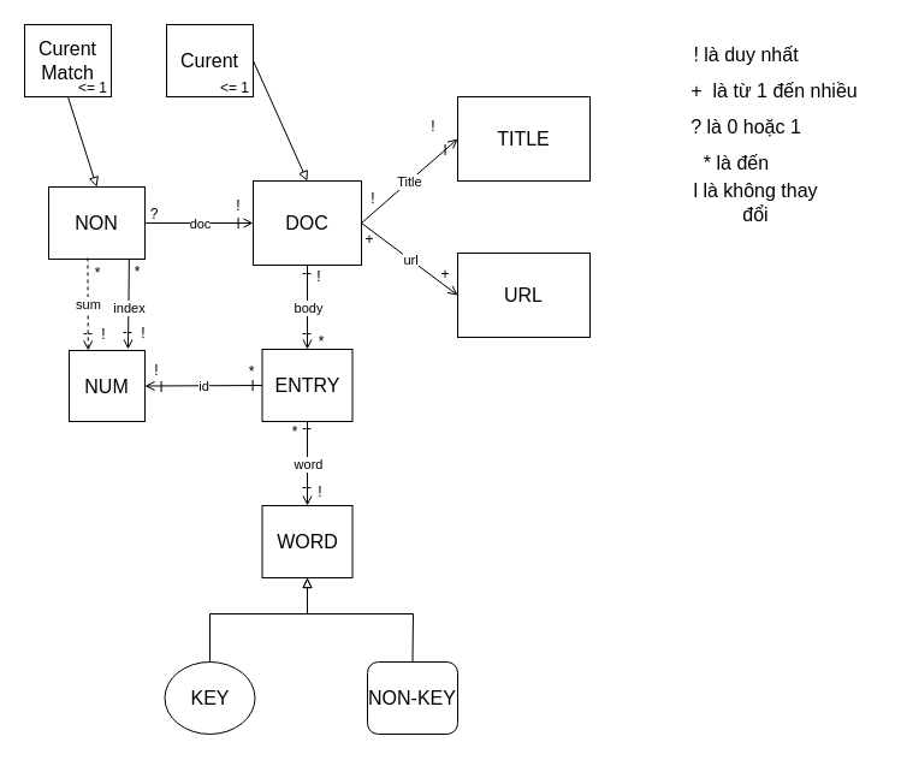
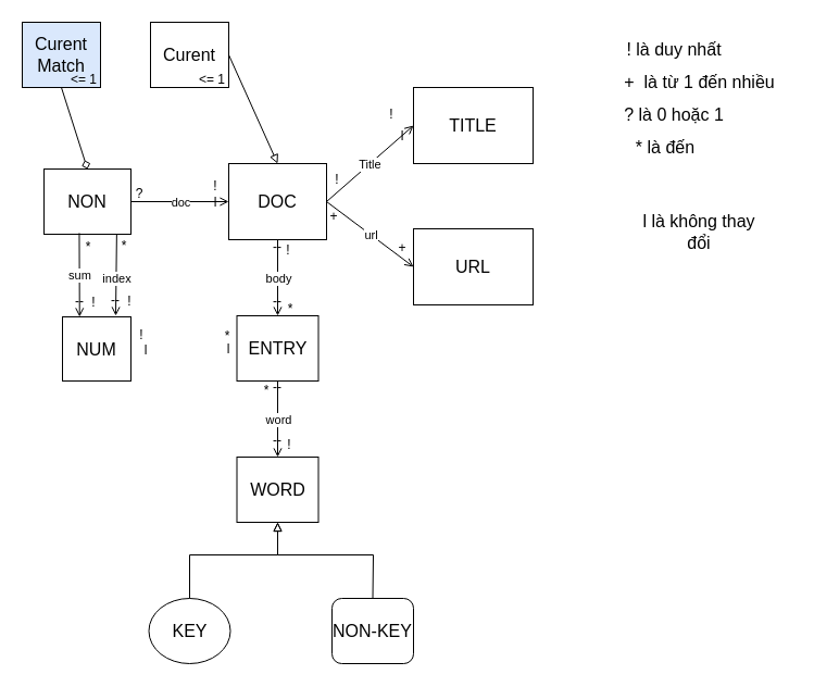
- <mxCell id="26" value="Curent Match" style="rounded=0;whiteSpace=wrap;html=1;fontSize=16;" vertex="1" parent="1"><mxGeometry x="20" y="20" width="72" height="60" as="geometry" /></mxCell>
+ <mxCell id="26" value="Curent Match" style="rounded=0;whiteSpace=wrap;html=1;fontSize=16;fillColor=#dae8fc;" vertex="1" parent="1"><mxGeometry x="20" y="20" width="72" height="60" as="geometry" /></mxCell>
- <mxCell id="27" value="" style="endArrow=block;html=1;rounded=0;exitX=0.5;exitY=1;exitDx=0;exitDy=0;entryX=0.5;entryY=0;entryDx=0;entryDy=0;endFill=0;" edge="1" parent="1" source="26" target="16"><mxGeometry relative="1" as="geometry"><mxPoint x="220" y="60" as="sourcePoint" /><mxPoint x="265" y="160" as="targetPoint" /></mxGeometry></mxCell>
+ <mxCell id="27" value="" style="endArrow=diamond;html=1;rounded=0;exitX=0.5;exitY=1;exitDx=0;exitDy=0;entryX=0.5;entryY=0;entryDx=0;entryDy=0;endFill=0;" edge="1" parent="1" source="26" target="16"><mxGeometry relative="1" as="geometry"><mxPoint x="220" y="60" as="sourcePoint" /><mxPoint x="265" y="160" as="targetPoint" /></mxGeometry></mxCell>
- <mxCell id="33" value="l là không thay đổi" style="text;html=1;strokeColor=none;fillColor=none;align=center;verticalAlign=middle;whiteSpace=wrap;rounded=0;fontSize=16;" vertex="1" parent="1"><mxGeometry x="568" y="153" width="120" height="30" as="geometry" /></mxCell>
+ <mxCell id="33" value="l là không thay đổi" style="text;html=1;strokeColor=none;fillColor=none;align=center;verticalAlign=middle;whiteSpace=wrap;rounded=0;fontSize=16;" vertex="1" parent="1"><mxGeometry x="583" y="198" width="120" height="30" as="geometry" /></mxCell>
- <mxCell id="56" value="" style="endArrow=open;html=1;rounded=0;exitX=0.406;exitY=0.982;exitDx=0;exitDy=0;entryX=0.25;entryY=0;entryDx=0;entryDy=0;exitPerimeter=0;endFill=0;dashed=1;" edge="1" parent="1" source="16" target="38"><mxGeometry relative="1" as="geometry"><mxPoint x="130" y="330" as="sourcePoint" /><mxPoint x="230" y="330" as="targetPoint" /></mxGeometry></mxCell>
+ <mxCell id="56" value="" style="endArrow=open;html=1;rounded=0;exitX=0.406;exitY=0.982;exitDx=0;exitDy=0;entryX=0.25;entryY=0;entryDx=0;entryDy=0;exitPerimeter=0;endFill=0;" edge="1" parent="1" source="16" target="38"><mxGeometry relative="1" as="geometry"><mxPoint x="130" y="330" as="sourcePoint" /><mxPoint x="230" y="330" as="targetPoint" /></mxGeometry></mxCell>
- <mxCell id="48" value="" style="endArrow=open;html=1;rounded=0;exitX=0;exitY=0.5;exitDx=0;exitDy=0;entryX=1;entryY=0.5;entryDx=0;entryDy=0;endFill=0;" edge="1" parent="1" source="29" target="38"><mxGeometry relative="1" as="geometry"><mxPoint x="260" y="330" as="sourcePoint" /><mxPoint x="360" y="330" as="targetPoint" /></mxGeometry></mxCell>
- <mxCell id="49" value="id" style="edgeLabel;resizable=0;html=1;align=center;verticalAlign=middle;" connectable="0" vertex="1" parent="48"><mxGeometry relative="1" as="geometry" /></mxCell>
